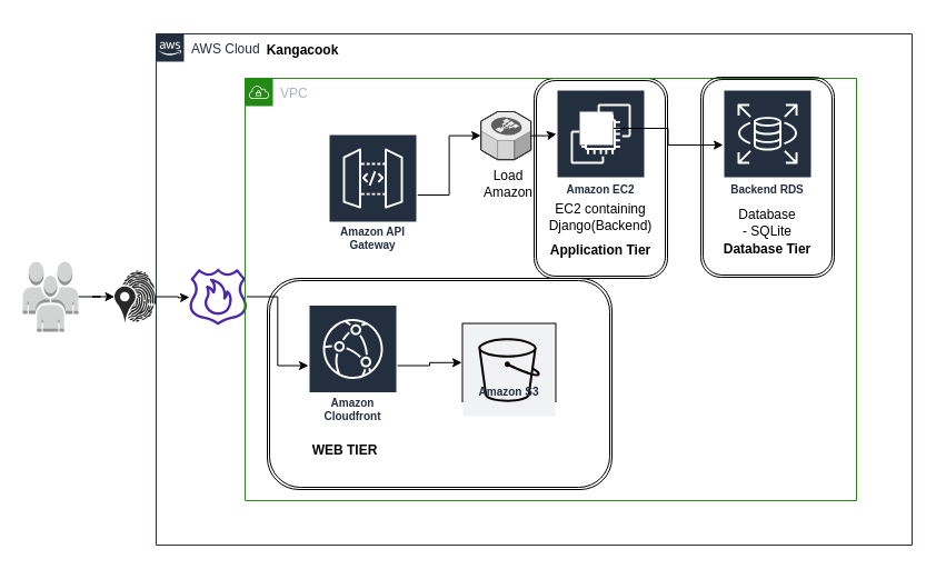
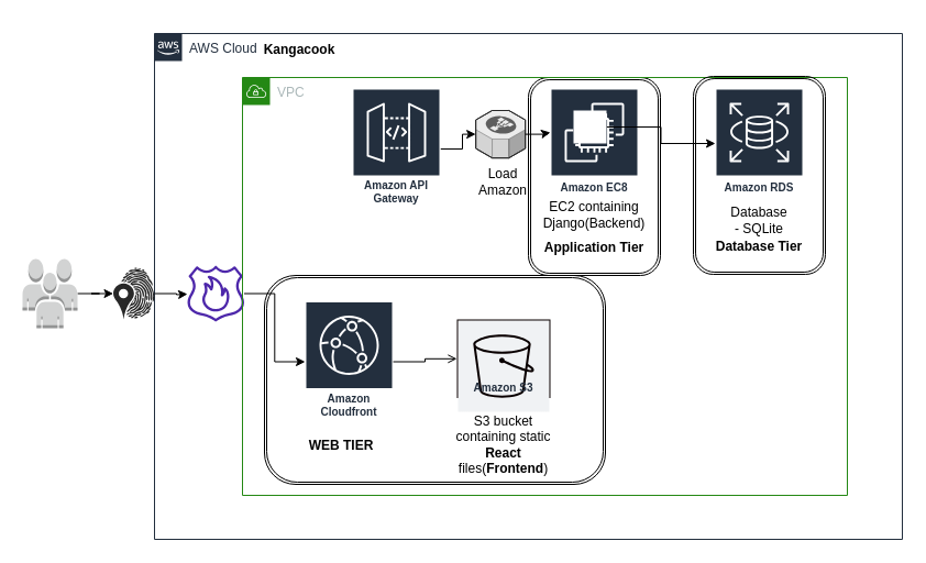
- <mxCell id="13" value="Amazon EC2" style="sketch=0;outlineConnect=0;fontColor=#232F3E;gradientColor=none;strokeColor=#ffffff;fillColor=#232F3E;dashed=0;verticalLabelPosition=middle;verticalAlign=bottom;align=center;html=1;whiteSpace=wrap;fontSize=10;fontStyle=1;spacing=3;shape=mxgraph.aws4.productIcon;prIcon=mxgraph.aws4.ec2;" vertex="1" parent="1"><mxGeometry x="500" y="80" width="80" height="100" as="geometry" /></mxCell>
+ <mxCell id="13" value="Amazon EC8" style="sketch=0;outlineConnect=0;fontColor=#232F3E;gradientColor=none;strokeColor=#ffffff;fillColor=#232F3E;dashed=0;verticalLabelPosition=middle;verticalAlign=bottom;align=center;html=1;whiteSpace=wrap;fontSize=10;fontStyle=1;spacing=3;shape=mxgraph.aws4.productIcon;prIcon=mxgraph.aws4.ec2;" vertex="1" parent="1"><mxGeometry x="500" y="80" width="80" height="100" as="geometry" /></mxCell>
- <mxCell id="17" value="Backend RDS" style="sketch=0;outlineConnect=0;fontColor=#232F3E;gradientColor=none;strokeColor=#ffffff;fillColor=#232F3E;dashed=0;verticalLabelPosition=middle;verticalAlign=bottom;align=center;html=1;whiteSpace=wrap;fontSize=10;fontStyle=1;spacing=3;shape=mxgraph.aws4.productIcon;prIcon=mxgraph.aws4.rds;" vertex="1" parent="1"><mxGeometry x="650" y="80" width="80" height="100" as="geometry" /></mxCell>
+ <mxCell id="17" value="Amazon RDS" style="sketch=0;outlineConnect=0;fontColor=#232F3E;gradientColor=none;strokeColor=#ffffff;fillColor=#232F3E;dashed=0;verticalLabelPosition=middle;verticalAlign=bottom;align=center;html=1;whiteSpace=wrap;fontSize=10;fontStyle=1;spacing=3;shape=mxgraph.aws4.productIcon;prIcon=mxgraph.aws4.rds;" vertex="1" parent="1"><mxGeometry x="650" y="80" width="80" height="100" as="geometry" /></mxCell>
- <mxCell id="12" value="Amazon API Gateway" style="sketch=0;outlineConnect=0;fontColor=#232F3E;gradientColor=none;strokeColor=#ffffff;fillColor=#232F3E;dashed=0;verticalLabelPosition=middle;verticalAlign=bottom;align=center;html=1;whiteSpace=wrap;fontSize=10;fontStyle=1;spacing=3;shape=mxgraph.aws4.productIcon;prIcon=mxgraph.aws4.api_gateway;" vertex="1" parent="1"><mxGeometry x="295" y="120" width="80" height="110" as="geometry" /></mxCell>
+ <mxCell id="12" value="Amazon API Gateway" style="sketch=0;outlineConnect=0;fontColor=#232F3E;gradientColor=none;strokeColor=#ffffff;fillColor=#232F3E;dashed=0;verticalLabelPosition=middle;verticalAlign=bottom;align=center;html=1;whiteSpace=wrap;fontSize=10;fontStyle=1;spacing=3;shape=mxgraph.aws4.productIcon;prIcon=mxgraph.aws4.api_gateway;" vertex="1" parent="1"><mxGeometry x="320" y="80" width="80" height="110" as="geometry" /></mxCell>
- <mxCell id="26" value="" style="edgeStyle=orthogonalEdgeStyle;rounded=0;orthogonalLoop=1;jettySize=auto;html=1;" edge="1" parent="19" source="25" target="21"><mxGeometry relative="1" as="geometry" /></mxCell>
+ <mxCell id="26" value="" style="edgeStyle=orthogonalEdgeStyle;rounded=0;orthogonalLoop=1;jettySize=auto;html=1;endArrow=open;" edge="1" parent="19" source="25" target="21"><mxGeometry relative="1" as="geometry" /></mxCell>
+ <mxCell id="24" value="S3 bucket containing static &lt;b&gt;React&lt;/b&gt; files(&lt;b&gt;Frontend&lt;/b&gt;)" style="text;html=1;strokeColor=none;fillColor=none;align=center;verticalAlign=middle;whiteSpace=wrap;rounded=0;" vertex="1" parent="19"><mxGeometry x="191.23" y="304" width="92.51" height="60" as="geometry" /></mxCell>
